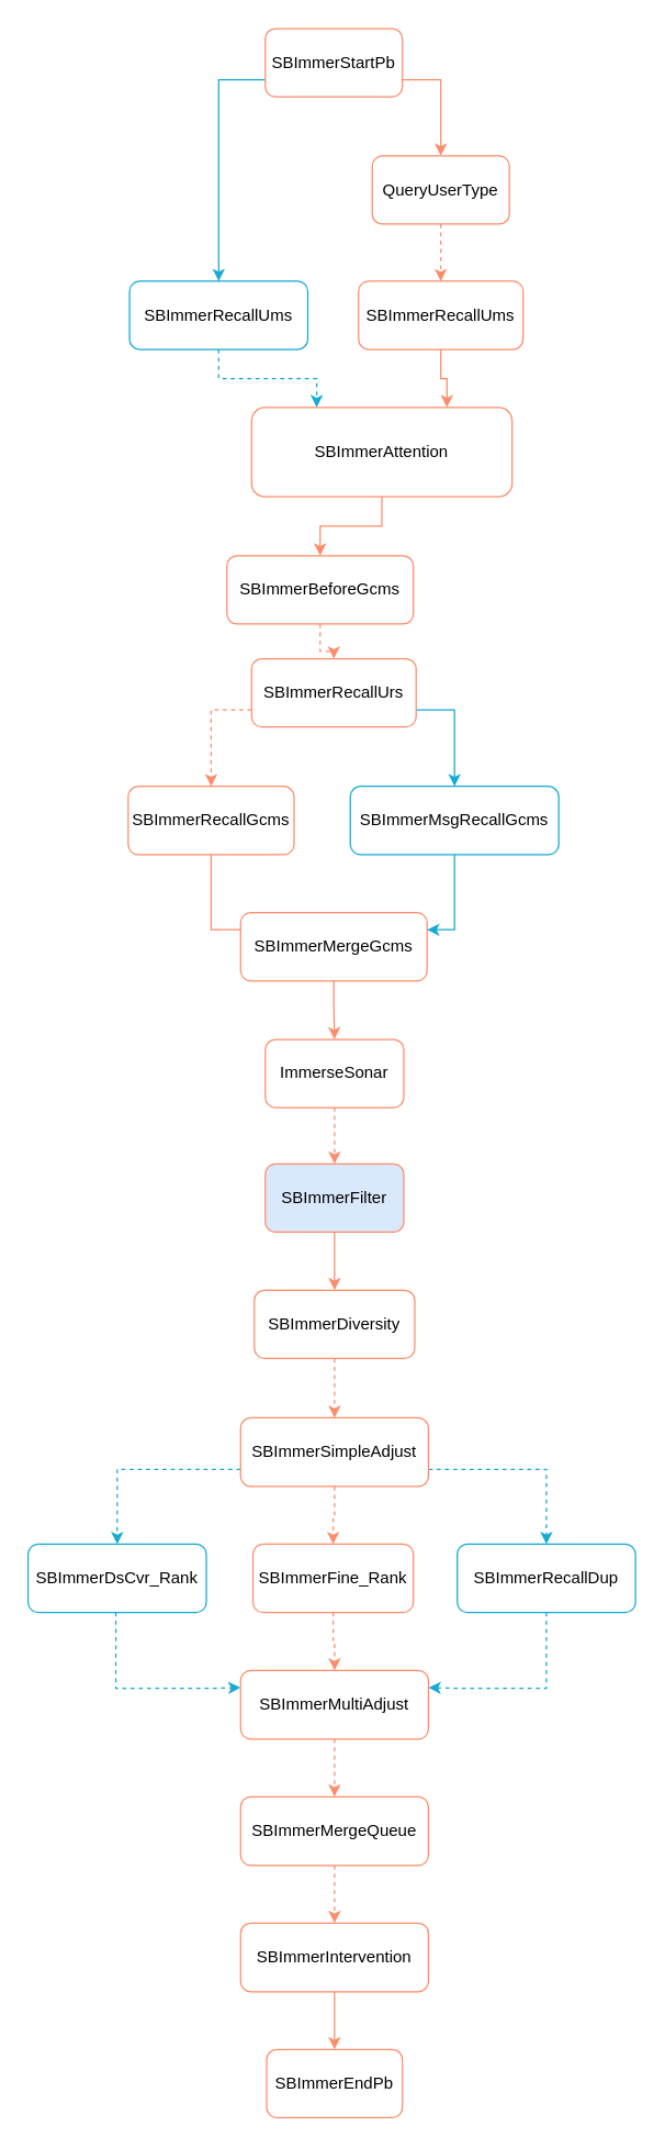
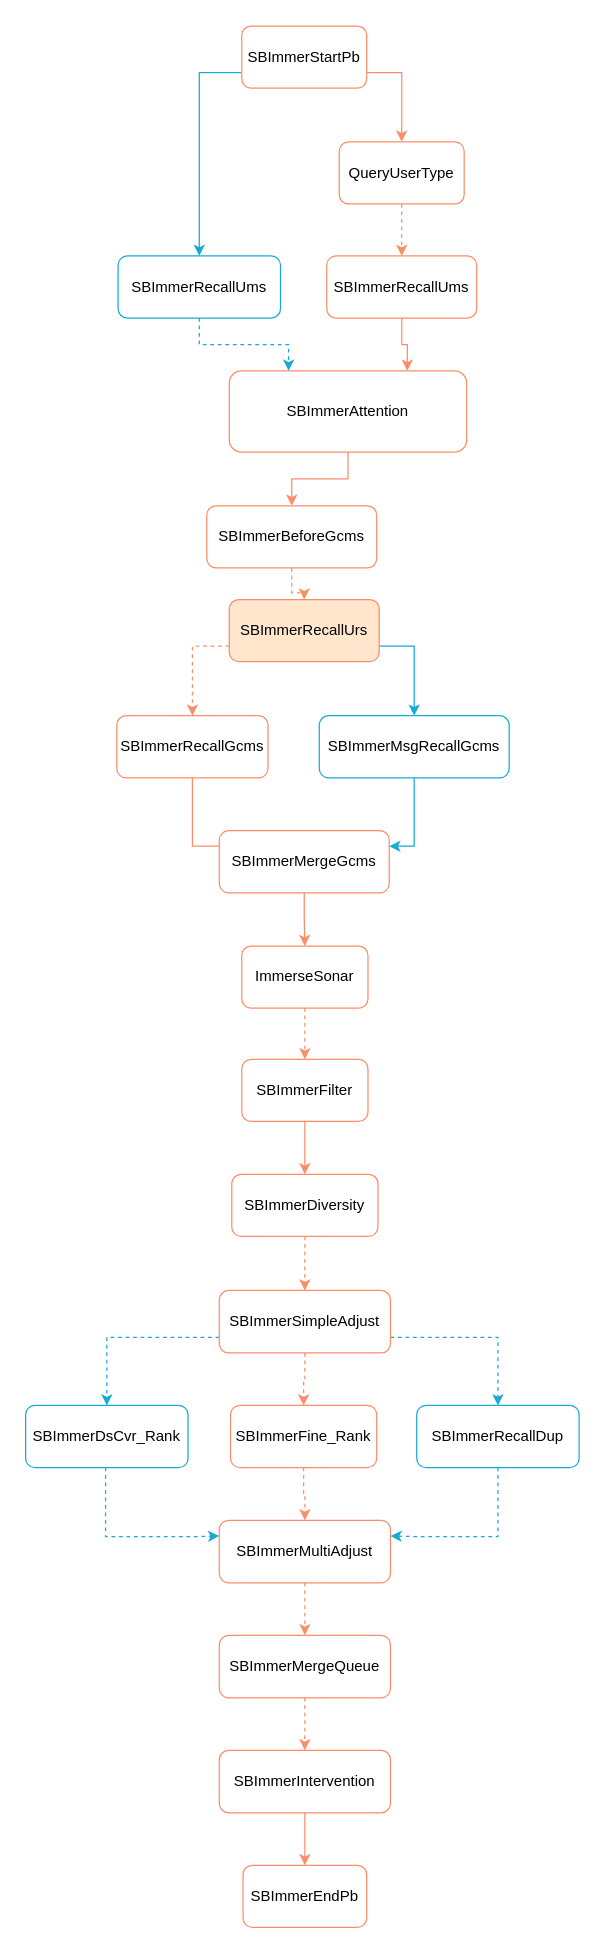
- <mxCell id="16" value="SBImmerRecallUrs" style="rounded=1;whiteSpace=wrap;html=1;strokeColor=#FC8D6A;" vertex="1" parent="1"><mxGeometry x="183" y="479" width="120" height="49.71" as="geometry" /></mxCell>
+ <mxCell id="16" value="SBImmerRecallUrs" style="rounded=1;whiteSpace=wrap;html=1;strokeColor=#FC8D6A;fillColor=#ffe6cc;" vertex="1" parent="1"><mxGeometry x="183" y="479" width="120" height="49.71" as="geometry" /></mxCell>
- <mxCell id="23" value="SBImmerFilter" style="rounded=1;whiteSpace=wrap;html=1;strokeColor=#FC8D6A;fillColor=#dae8fc;" vertex="1" parent="1"><mxGeometry x="193" y="847" width="101" height="49.71" as="geometry" /></mxCell>
+ <mxCell id="23" value="SBImmerFilter" style="rounded=1;whiteSpace=wrap;html=1;strokeColor=#FC8D6A;" vertex="1" parent="1"><mxGeometry x="193" y="847" width="101" height="49.71" as="geometry" /></mxCell>
